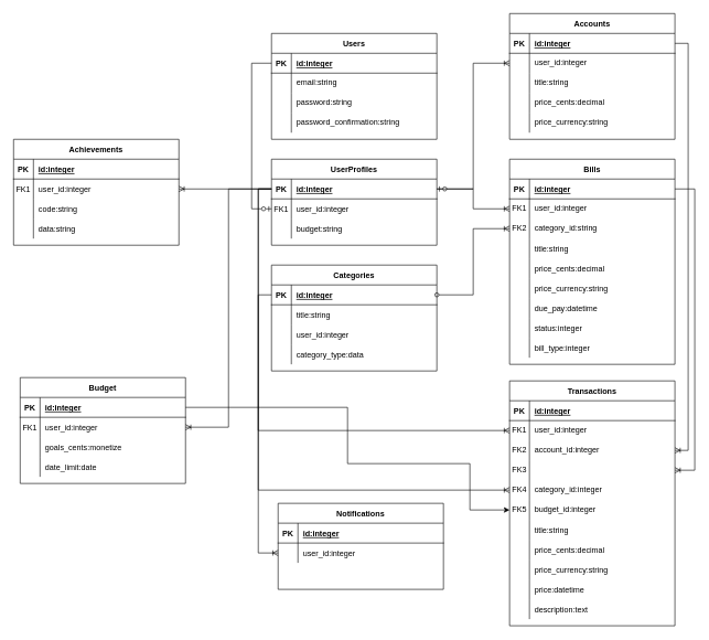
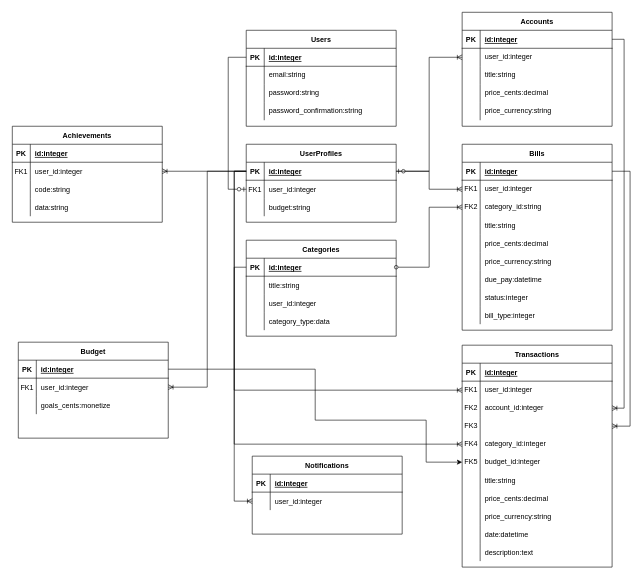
- <mxCell id="145" value="date_limit:date" style="shape=partialRectangle;overflow=hidden;connectable=0;fillColor=none;top=0;left=0;bottom=0;right=0;align=left;spacingLeft=6;" parent="143" vertex="1"><mxGeometry x="30" width="220" height="30" as="geometry"><mxRectangle width="220" height="30" as="alternateBounds" /></mxGeometry></mxCell>
- <mxCell id="54" value="price:datetime" style="shape=partialRectangle;connectable=0;fillColor=none;top=0;left=0;bottom=0;right=0;align=left;spacingLeft=6;overflow=hidden;labelBackgroundColor=none;strokeColor=default;" parent="52" vertex="1"><mxGeometry x="30" width="220" height="30" as="geometry"><mxRectangle width="220" height="30" as="alternateBounds" /></mxGeometry></mxCell>
+ <mxCell id="54" value="date:datetime" style="shape=partialRectangle;connectable=0;fillColor=none;top=0;left=0;bottom=0;right=0;align=left;spacingLeft=6;overflow=hidden;labelBackgroundColor=none;strokeColor=default;" parent="52" vertex="1"><mxGeometry x="30" width="220" height="30" as="geometry"><mxRectangle width="220" height="30" as="alternateBounds" /></mxGeometry></mxCell>
